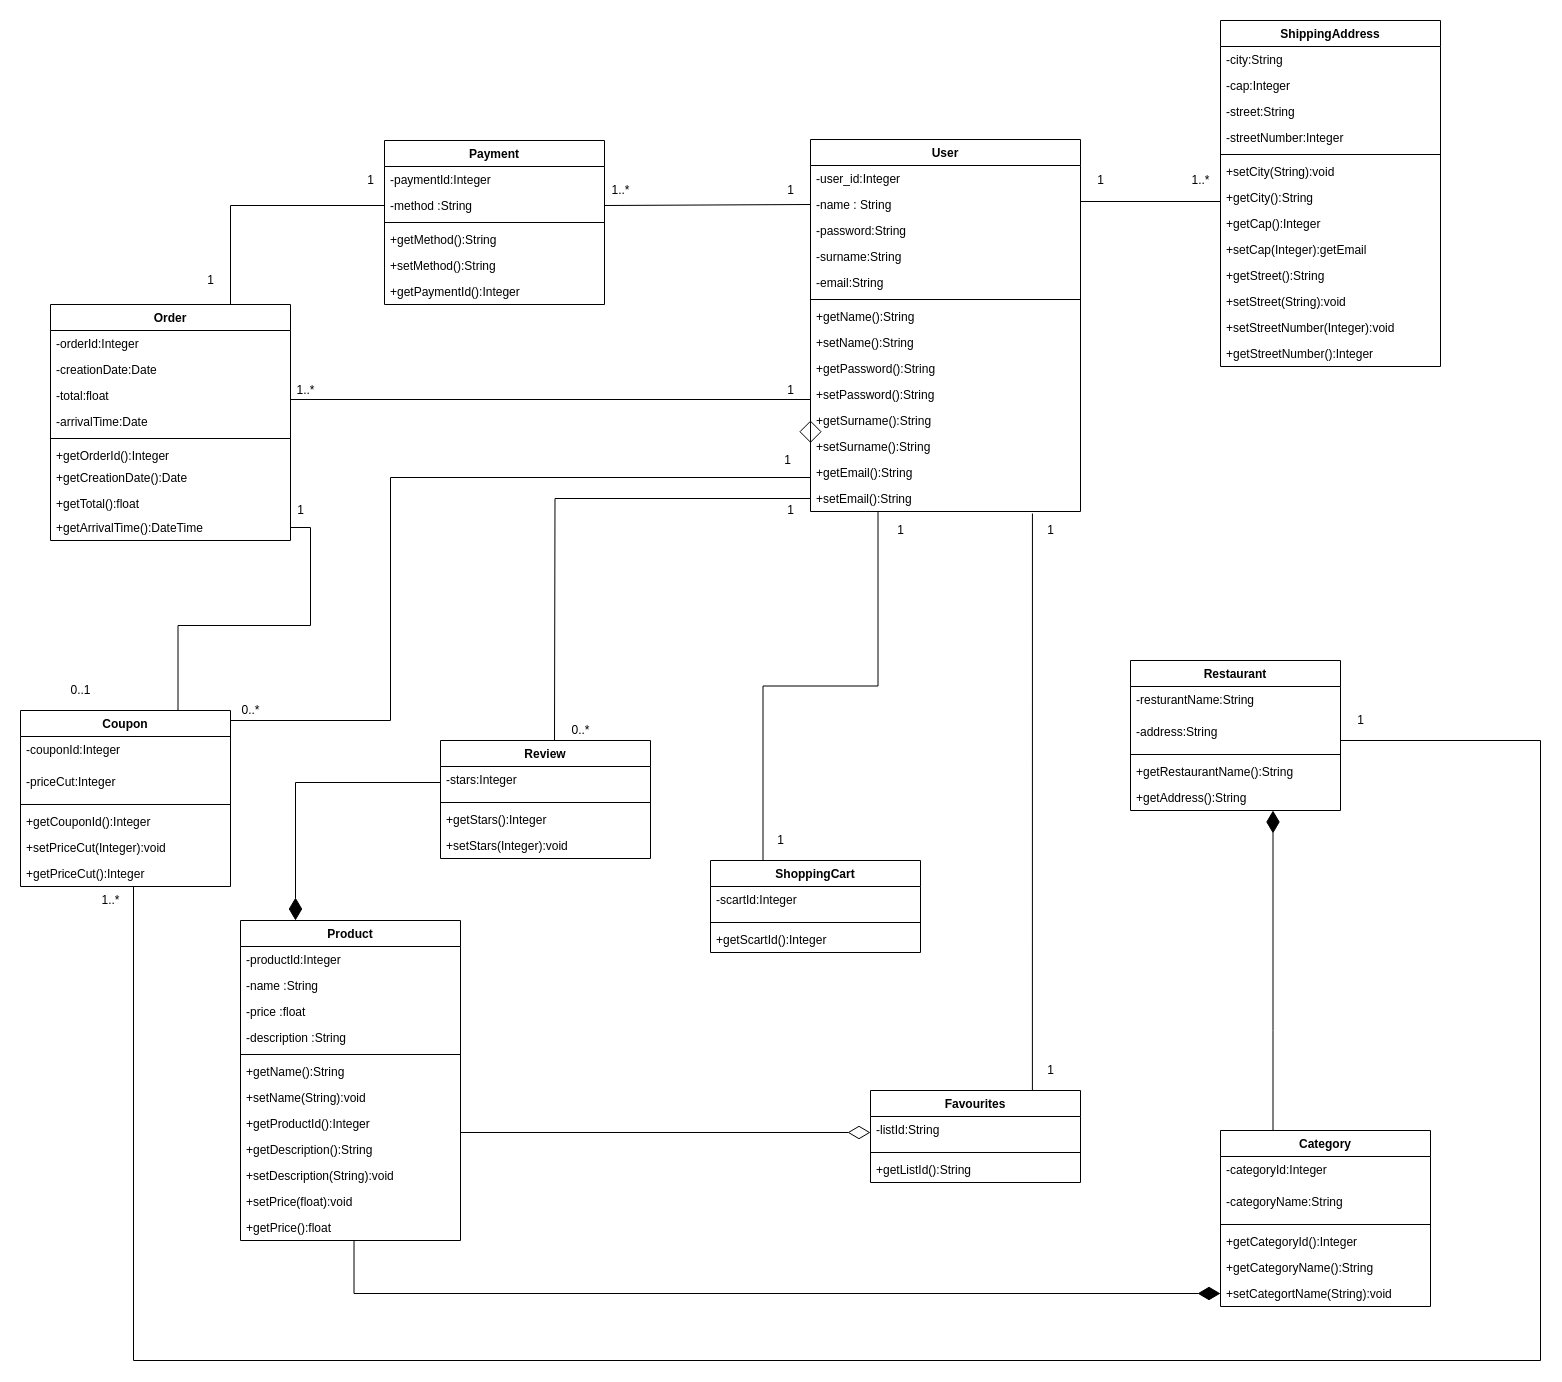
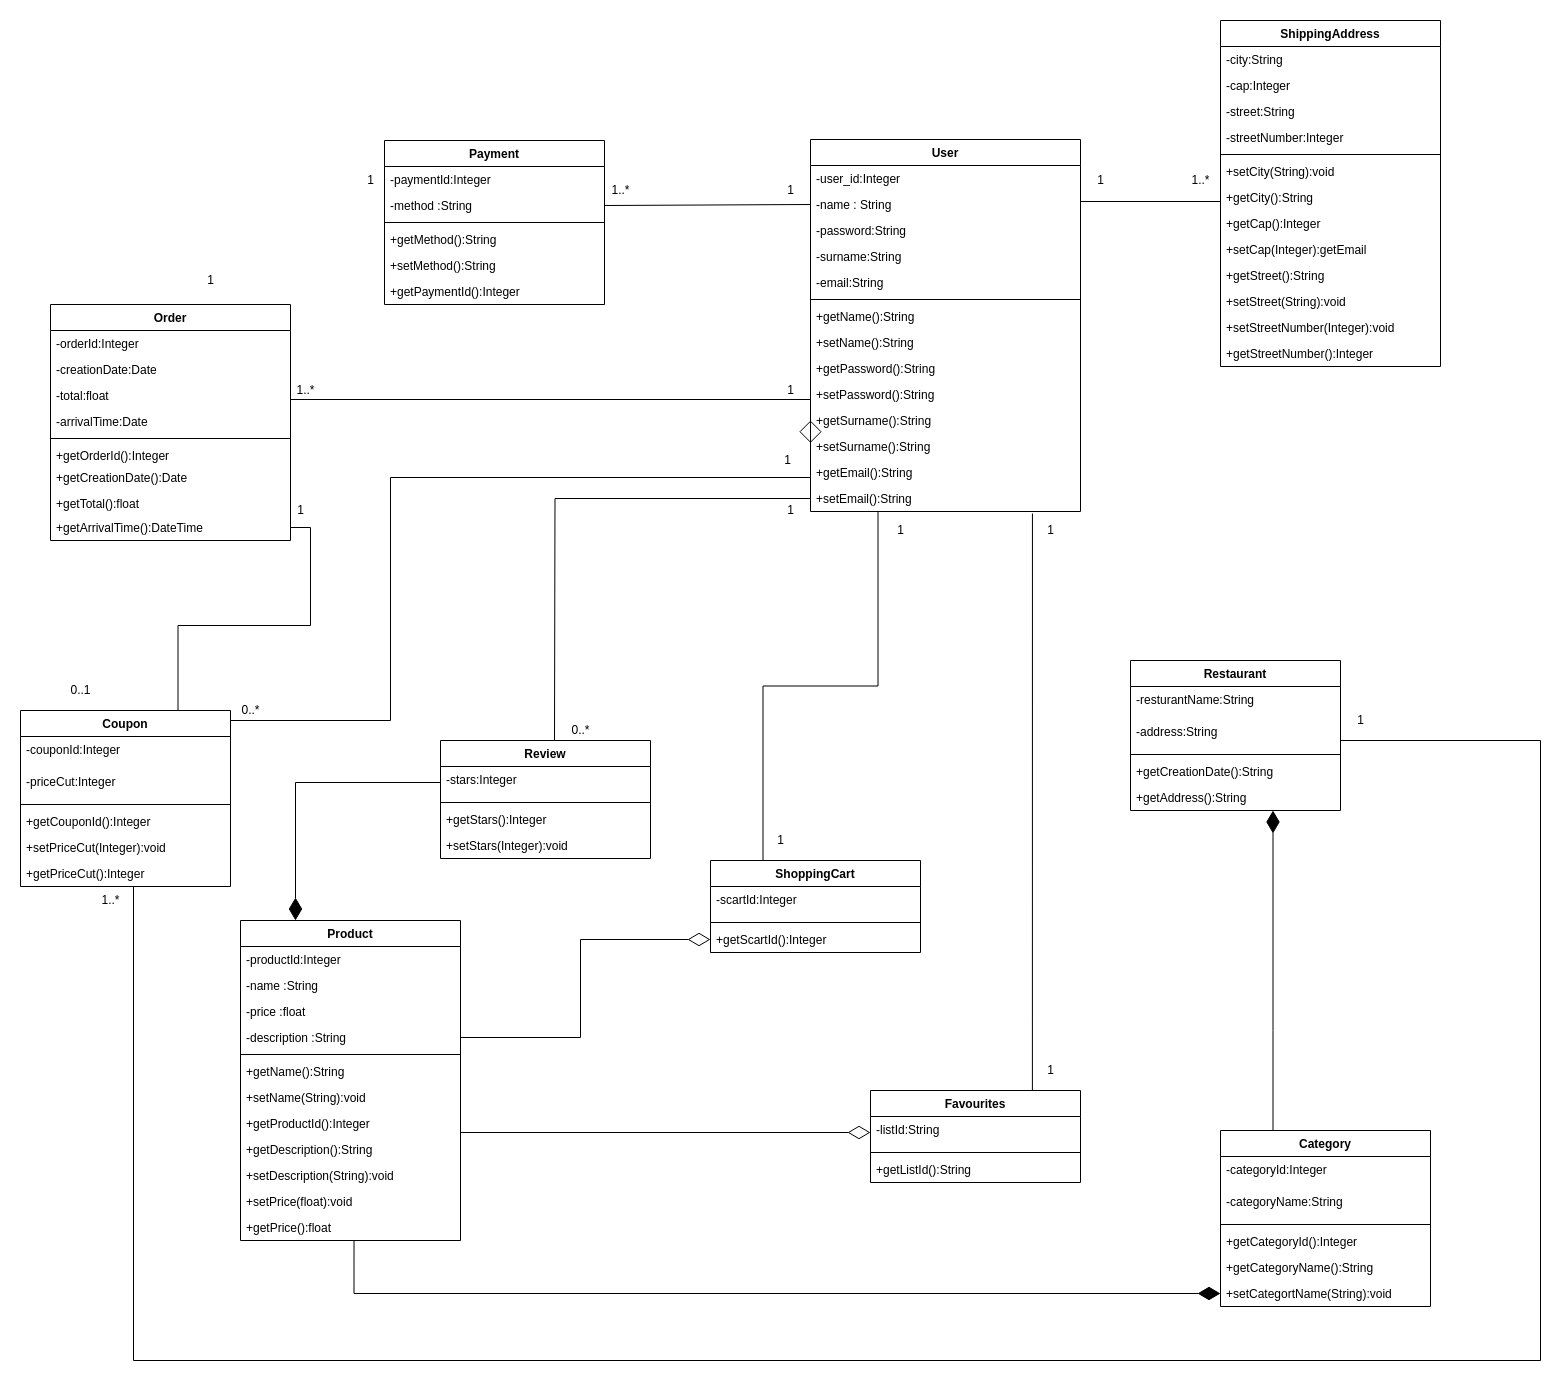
- <mxCell id="2" style="edgeStyle=orthogonalEdgeStyle;rounded=0;orthogonalLoop=1;jettySize=auto;html=1;exitX=0.75;exitY=0;exitDx=0;exitDy=0;entryX=0;entryY=0.5;entryDx=0;entryDy=0;endArrow=none;endFill=0;endSize=20;" parent="1" source="3" target="35" edge="1"><mxGeometry relative="1" as="geometry" /></mxCell>
- <mxCell id="91" value="+getRestaurantName():String" style="text;strokeColor=none;fillColor=none;align=left;verticalAlign=top;spacingLeft=4;spacingRight=4;overflow=hidden;rotatable=0;points=[[0,0.5],[1,0.5]];portConstraint=eastwest;" parent="87" vertex="1"><mxGeometry y="98" width="210" height="26" as="geometry" /></mxCell>
+ <mxCell id="91" value="+getCreationDate():String" style="text;strokeColor=none;fillColor=none;align=left;verticalAlign=top;spacingLeft=4;spacingRight=4;overflow=hidden;rotatable=0;points=[[0,0.5],[1,0.5]];portConstraint=eastwest;" parent="87" vertex="1"><mxGeometry y="98" width="210" height="26" as="geometry" /></mxCell>
+ <mxCell id="120" style="edgeStyle=orthogonalEdgeStyle;rounded=0;orthogonalLoop=1;jettySize=auto;html=1;exitX=1;exitY=0.5;exitDx=0;exitDy=0;endArrow=diamondThin;endFill=0;endSize=20;" parent="1" source="45" target="86" edge="1"><mxGeometry relative="1" as="geometry"><mxPoint x="710" y="965" as="targetPoint" /></mxGeometry></mxCell>
